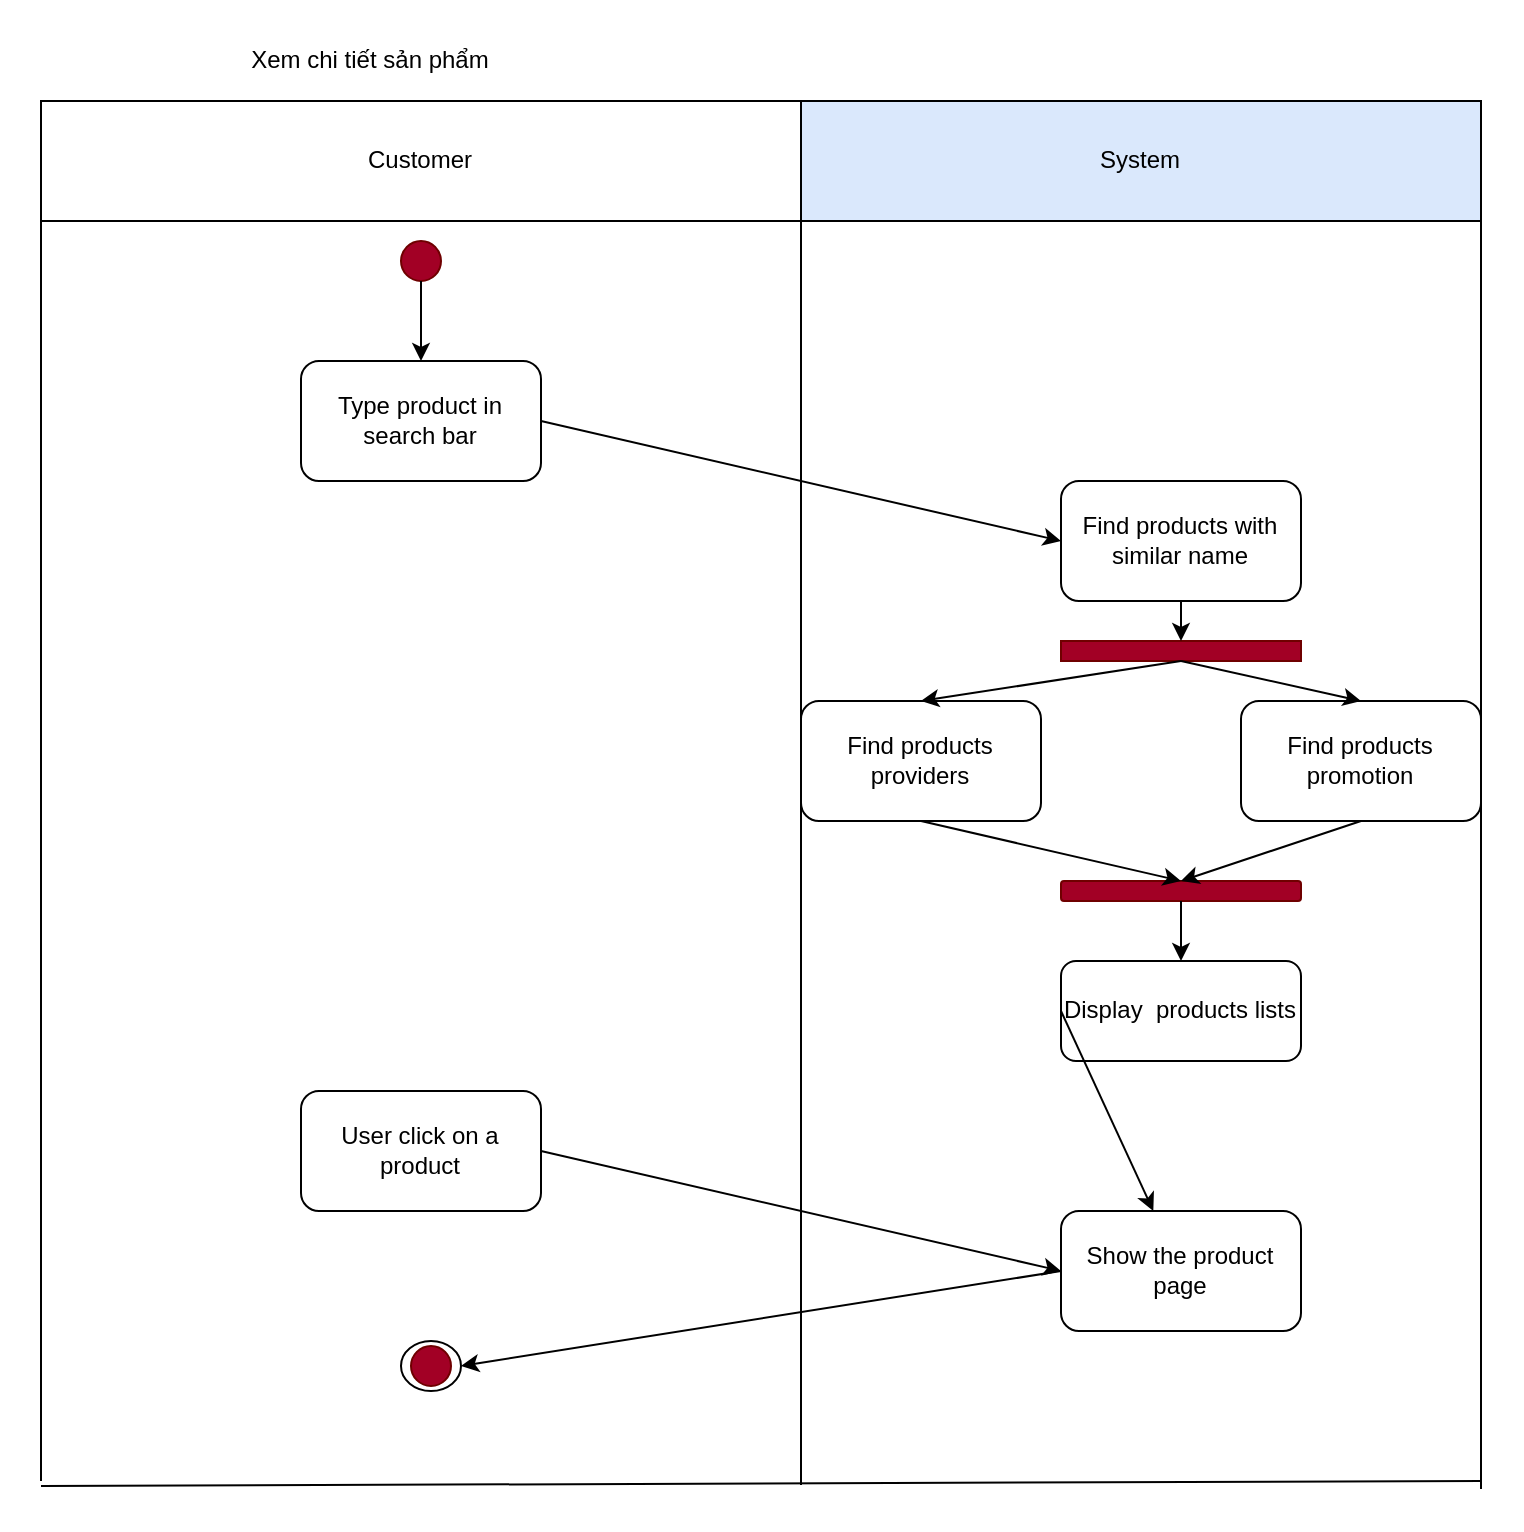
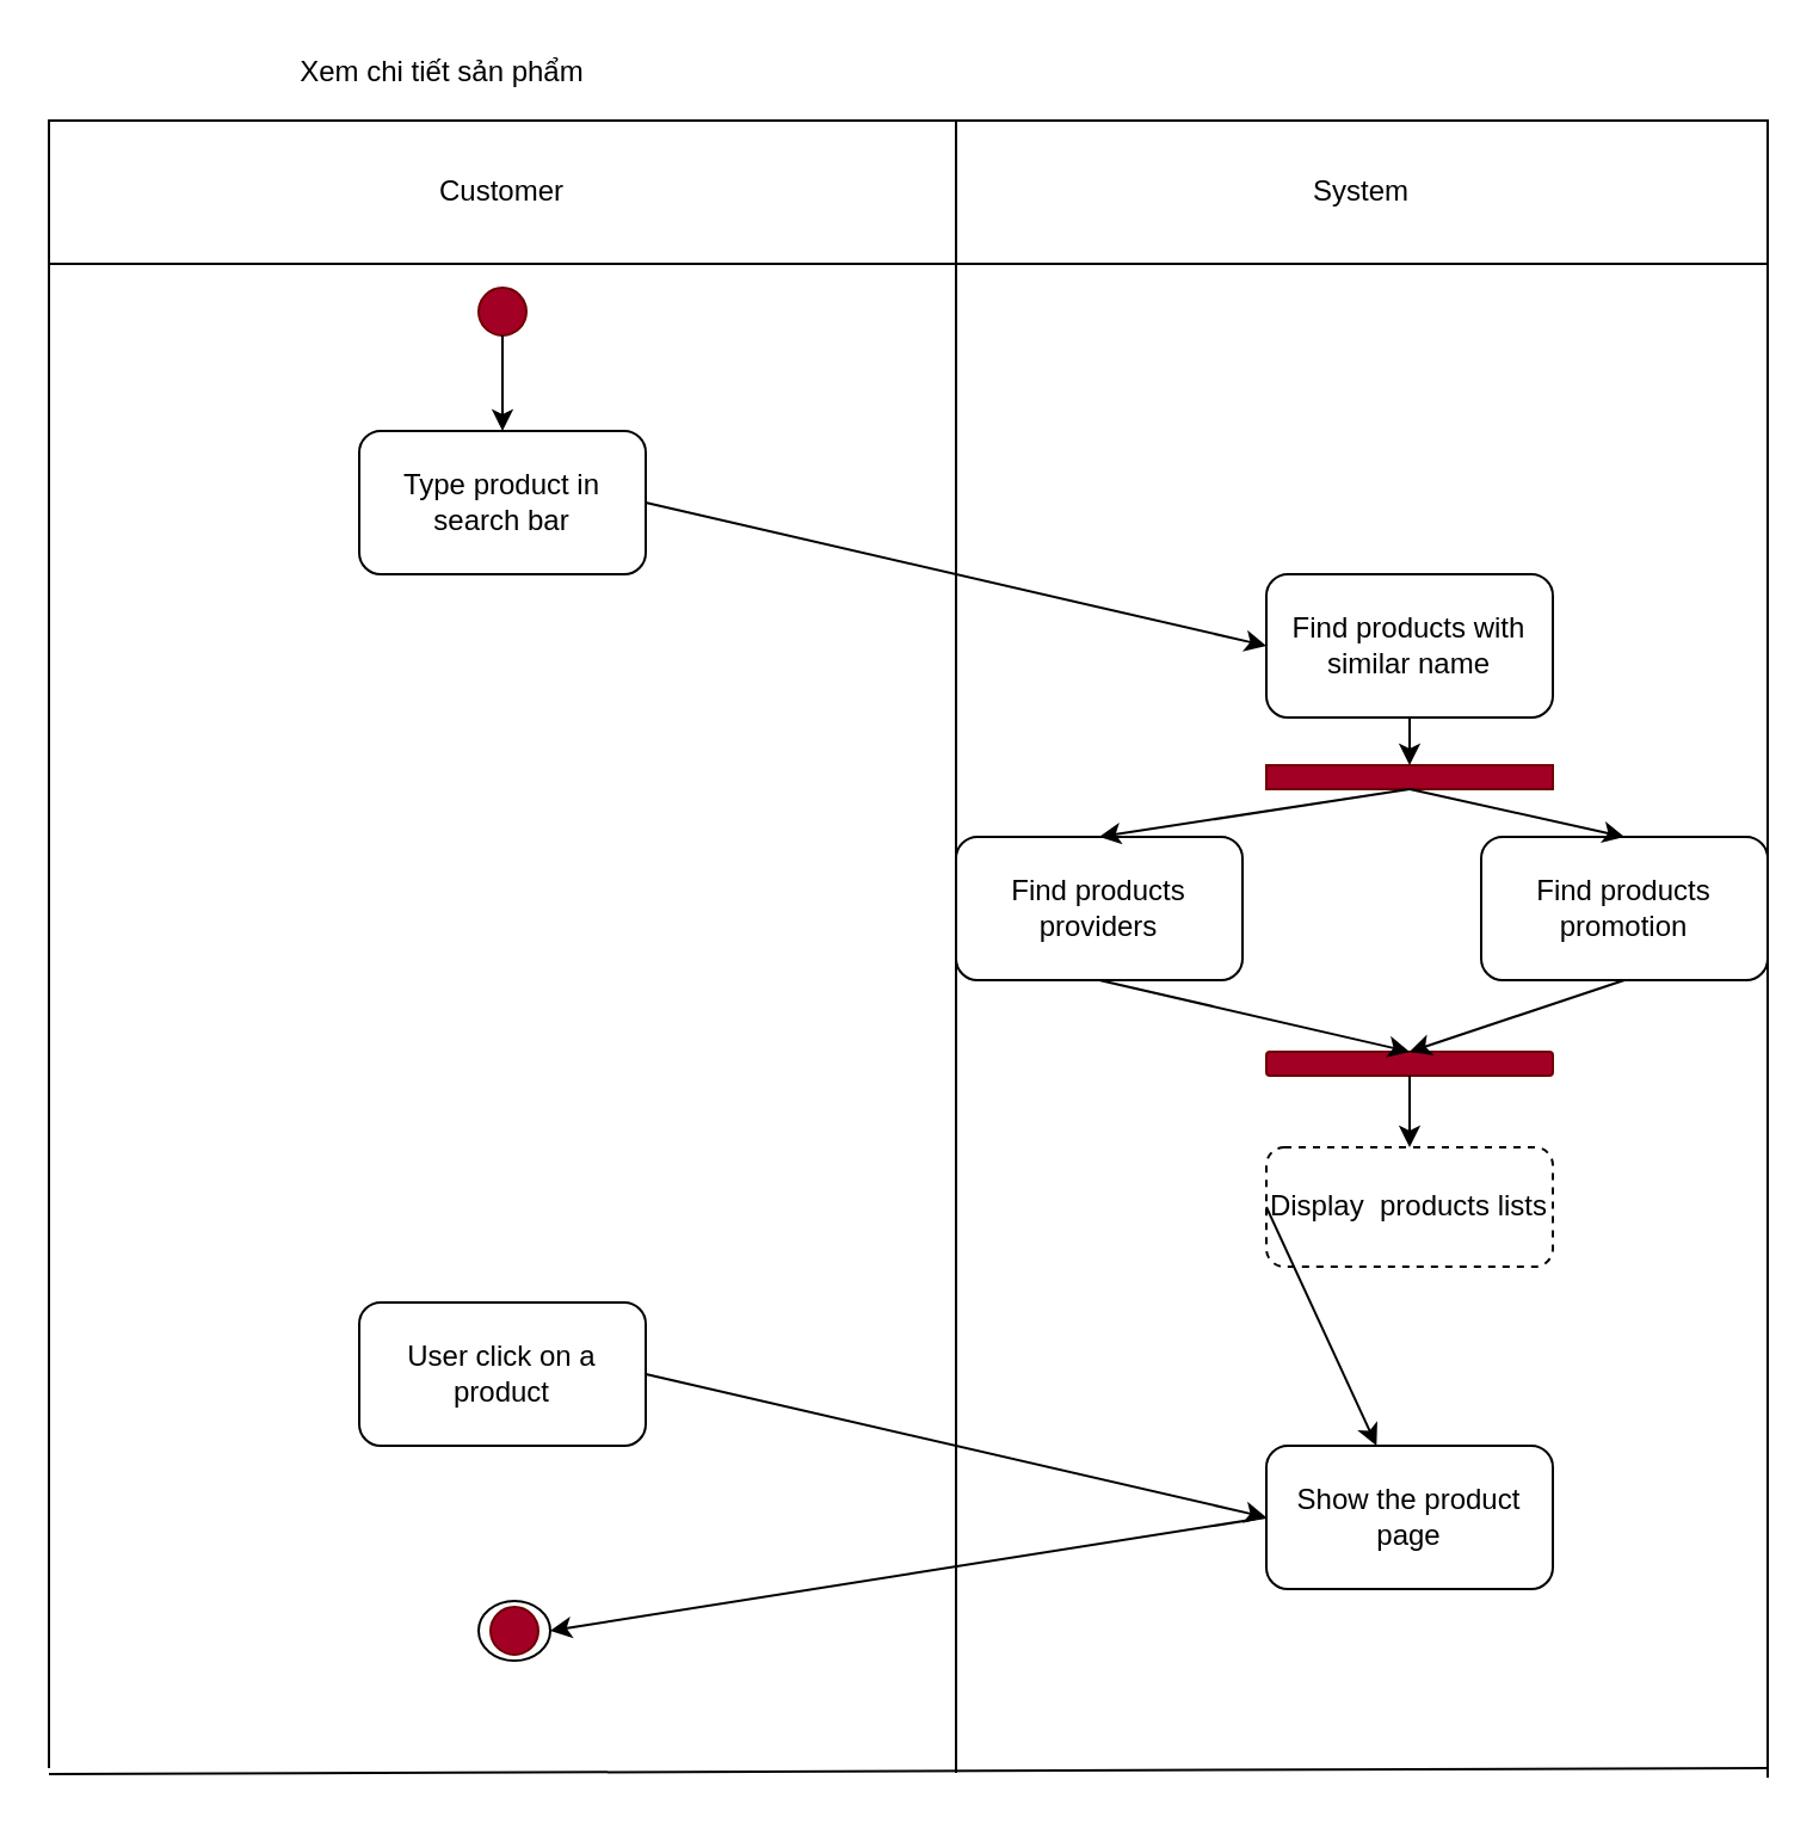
- <mxCell id="4" value="System" style="rounded=0;whiteSpace=wrap;html=1;fillColor=#dae8fc;" parent="1" vertex="1"><mxGeometry x="400" y="50" width="340" height="60" as="geometry" /></mxCell>
+ <mxCell id="4" value="System" style="rounded=0;whiteSpace=wrap;html=1;" parent="1" vertex="1"><mxGeometry x="400" y="50" width="340" height="60" as="geometry" /></mxCell>
- <mxCell id="19" value="Display&amp;nbsp; products lists" style="rounded=1;whiteSpace=wrap;html=1;" parent="1" vertex="1"><mxGeometry x="530" y="480" width="120" height="50" as="geometry" /></mxCell>
+ <mxCell id="19" value="Display&amp;nbsp; products lists" style="rounded=1;whiteSpace=wrap;html=1;dashed=1;" parent="1" vertex="1"><mxGeometry x="530" y="480" width="120" height="50" as="geometry" /></mxCell>
